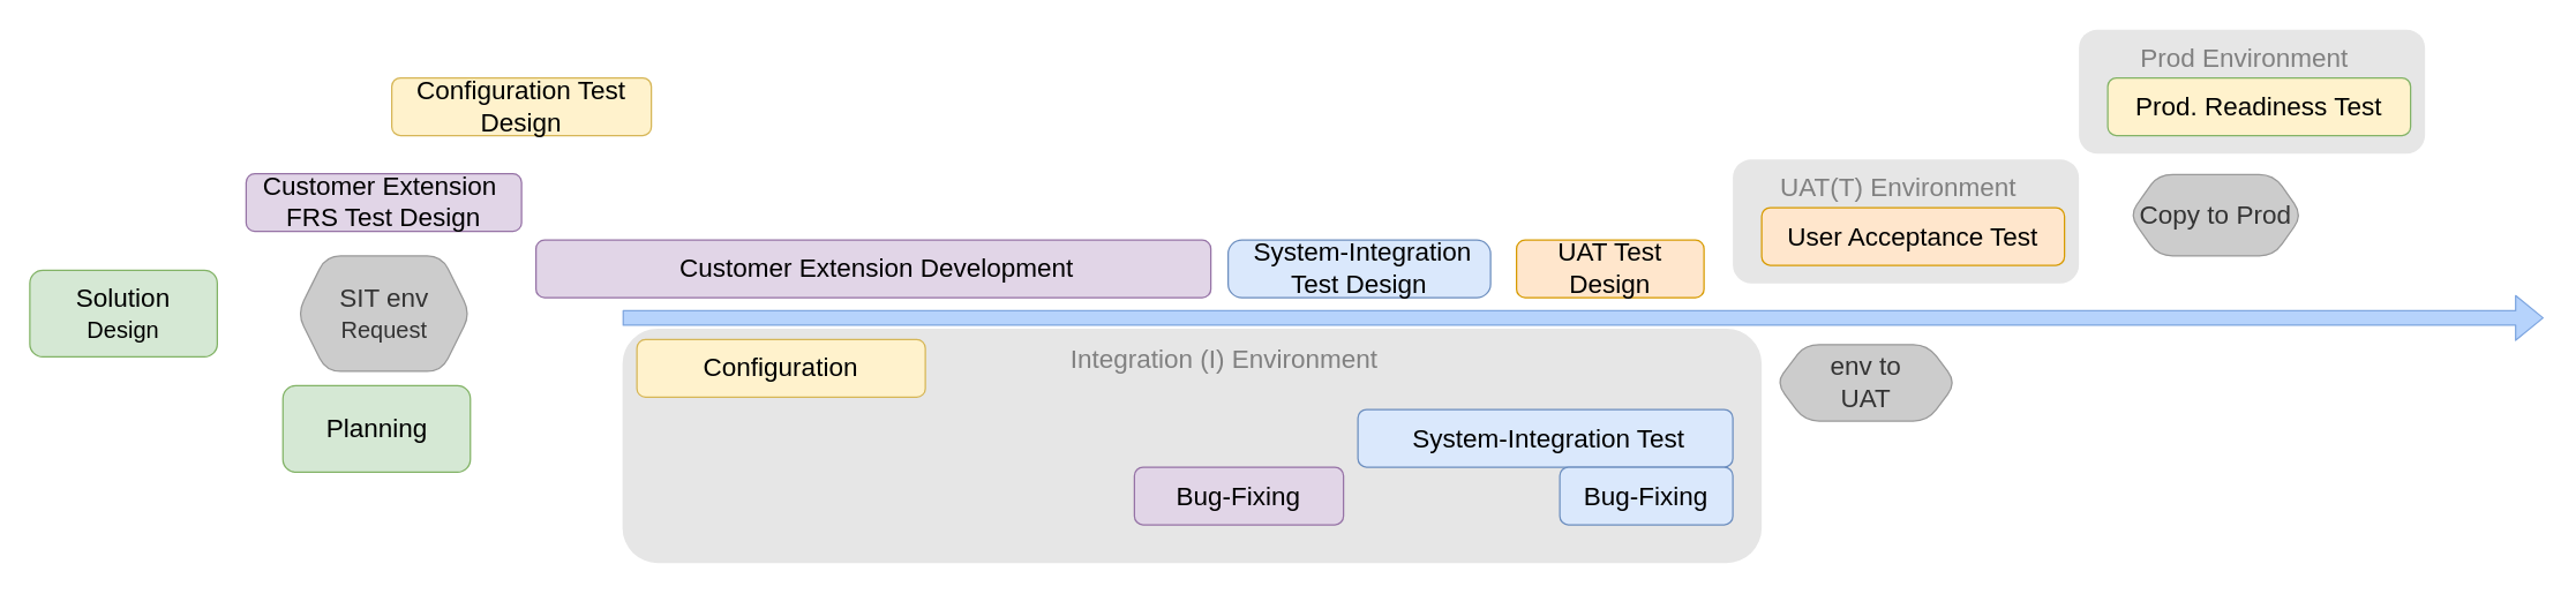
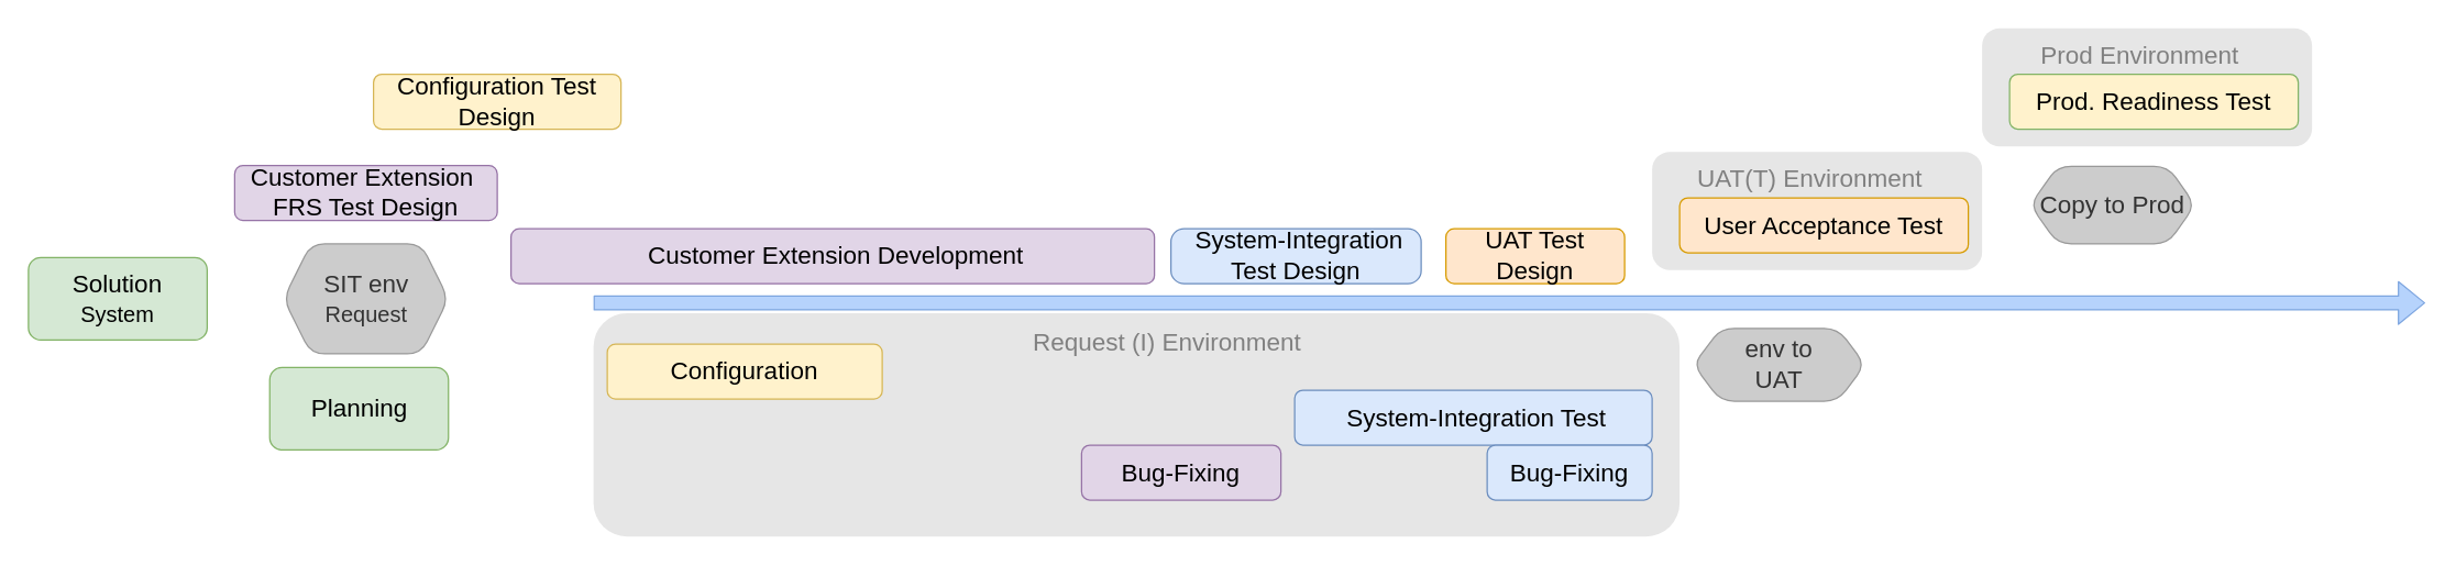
- <mxCell id="4" value="&lt;div&gt;&lt;font style=&quot;font-size: 18px&quot;&gt;Solution &lt;br&gt;&lt;/font&gt;&lt;/div&gt;&lt;div&gt;&lt;font size=&quot;3&quot;&gt;Design&lt;/font&gt;&lt;/div&gt;" style="rounded=1;whiteSpace=wrap;html=1;fontSize=13;fillColor=#d5e8d4;strokeColor=#82b366;fontStyle=0" parent="1" vertex="1"><mxGeometry x="20" y="187" width="130" height="60" as="geometry" /></mxCell>
+ <mxCell id="4" value="&lt;div&gt;&lt;font style=&quot;font-size: 18px&quot;&gt;Solution &lt;br&gt;&lt;/font&gt;&lt;/div&gt;&lt;div&gt;&lt;font size=&quot;3&quot;&gt;System&lt;/font&gt;&lt;/div&gt;" style="rounded=1;whiteSpace=wrap;html=1;fontSize=13;fillColor=#d5e8d4;strokeColor=#82b366;fontStyle=0" parent="1" vertex="1"><mxGeometry x="20" y="187" width="130" height="60" as="geometry" /></mxCell>
- <mxCell id="18" value="&lt;font style=&quot;font-size: 18px&quot;&gt;&amp;nbsp;Integration (I) Environment&lt;/font&gt;" style="text;html=1;strokeColor=none;fillColor=none;align=center;verticalAlign=middle;whiteSpace=wrap;rounded=0;fontColor=#808080;" parent="1" vertex="1"><mxGeometry x="721" y="238.5" width="250" height="20" as="geometry" /></mxCell>
+ <mxCell id="18" value="&lt;font style=&quot;font-size: 18px&quot;&gt;&amp;nbsp;Request (I) Environment&lt;/font&gt;" style="text;html=1;strokeColor=none;fillColor=none;align=center;verticalAlign=middle;whiteSpace=wrap;rounded=0;fontColor=#808080;" parent="1" vertex="1"><mxGeometry x="721" y="238.5" width="250" height="20" as="geometry" /></mxCell>
- <mxCell id="5" value="&lt;font style=&quot;font-size: 18px&quot;&gt;Configuration&lt;/font&gt;" style="rounded=1;whiteSpace=wrap;html=1;fontSize=13;fillColor=#fff2cc;strokeColor=#d6b656;fontStyle=0" parent="1" vertex="1"><mxGeometry x="441" y="235" width="200" height="40" as="geometry" /></mxCell>
+ <mxCell id="5" value="&lt;font style=&quot;font-size: 18px&quot;&gt;Configuration&lt;/font&gt;" style="rounded=1;whiteSpace=wrap;html=1;fontSize=13;fillColor=#fff2cc;strokeColor=#d6b656;fontStyle=0" parent="1" vertex="1"><mxGeometry x="441" y="250" width="200" height="40" as="geometry" /></mxCell>
